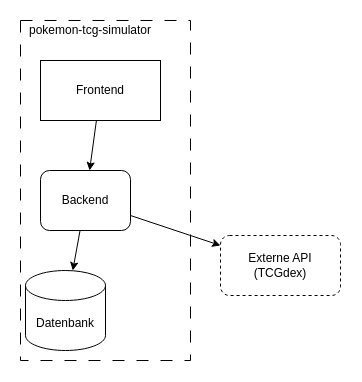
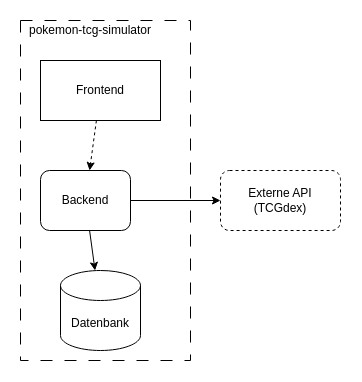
- <mxCell id="6" value="" style="endArrow=classic;html=1;rounded=0;" parent="1" source="3" target="4" edge="1"><mxGeometry width="50" height="50" relative="1" as="geometry"><mxPoint x="470" y="140" as="sourcePoint" /><mxPoint x="280" y="180" as="targetPoint" /></mxGeometry></mxCell>
+ <mxCell id="6" value="" style="endArrow=classic;html=1;rounded=0;dashed=1;" parent="1" source="3" target="4" edge="1"><mxGeometry width="50" height="50" relative="1" as="geometry"><mxPoint x="470" y="140" as="sourcePoint" /><mxPoint x="280" y="180" as="targetPoint" /></mxGeometry></mxCell>
- <mxCell id="8" value="Externe API&lt;br&gt;(TCGdex)" style="rounded=1;whiteSpace=wrap;html=1;dashed=1;" vertex="1" parent="1"><mxGeometry x="220" y="235" width="120" height="60" as="geometry" /></mxCell>
+ <mxCell id="8" value="Externe API&lt;br&gt;(TCGdex)" style="rounded=1;whiteSpace=wrap;html=1;dashed=1;" vertex="1" parent="1"><mxGeometry x="220" y="170" width="120" height="60" as="geometry" /></mxCell>
- <mxCell id="5" value="Datenbank" style="shape=cylinder3;whiteSpace=wrap;html=1;boundedLbl=1;backgroundOutline=1;size=15;" parent="1" vertex="1"><mxGeometry x="25" y="270" width="80" height="80" as="geometry" /></mxCell>
+ <mxCell id="5" value="Datenbank" style="shape=cylinder3;whiteSpace=wrap;html=1;boundedLbl=1;backgroundOutline=1;size=15;" parent="1" vertex="1"><mxGeometry x="60" y="270" width="80" height="80" as="geometry" /></mxCell>
